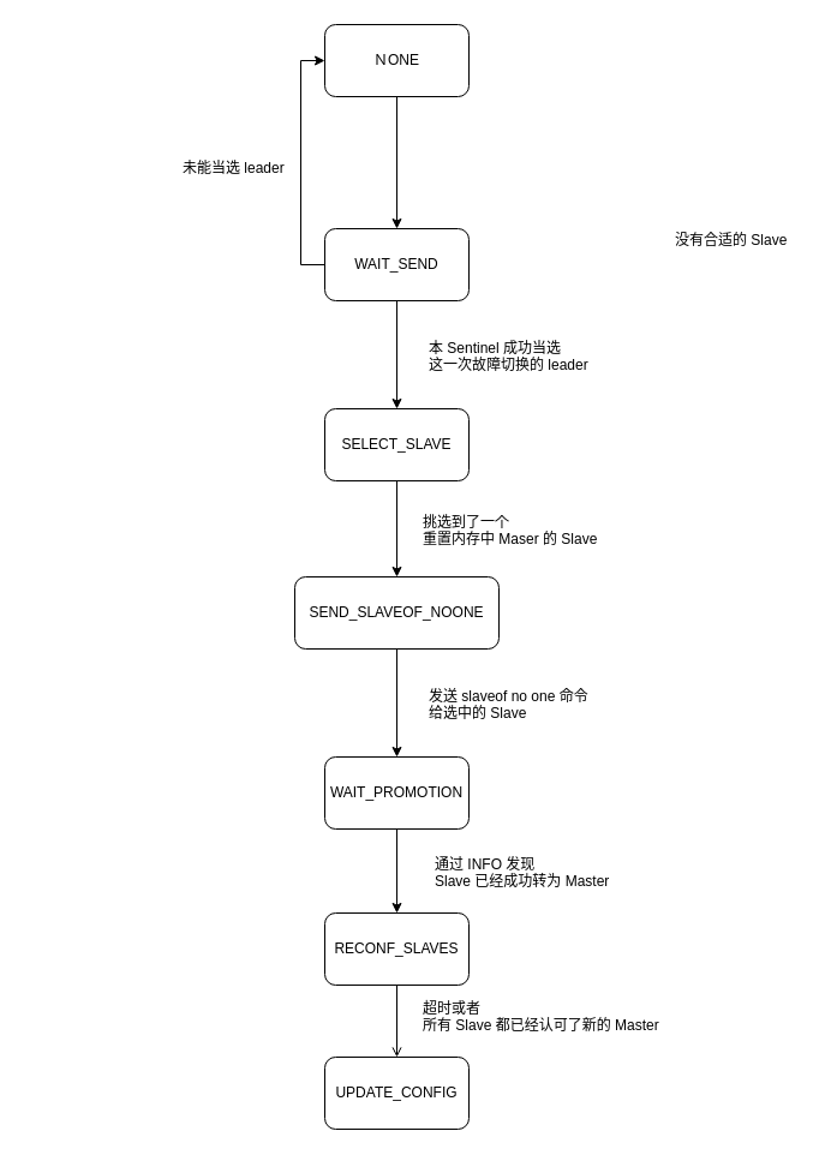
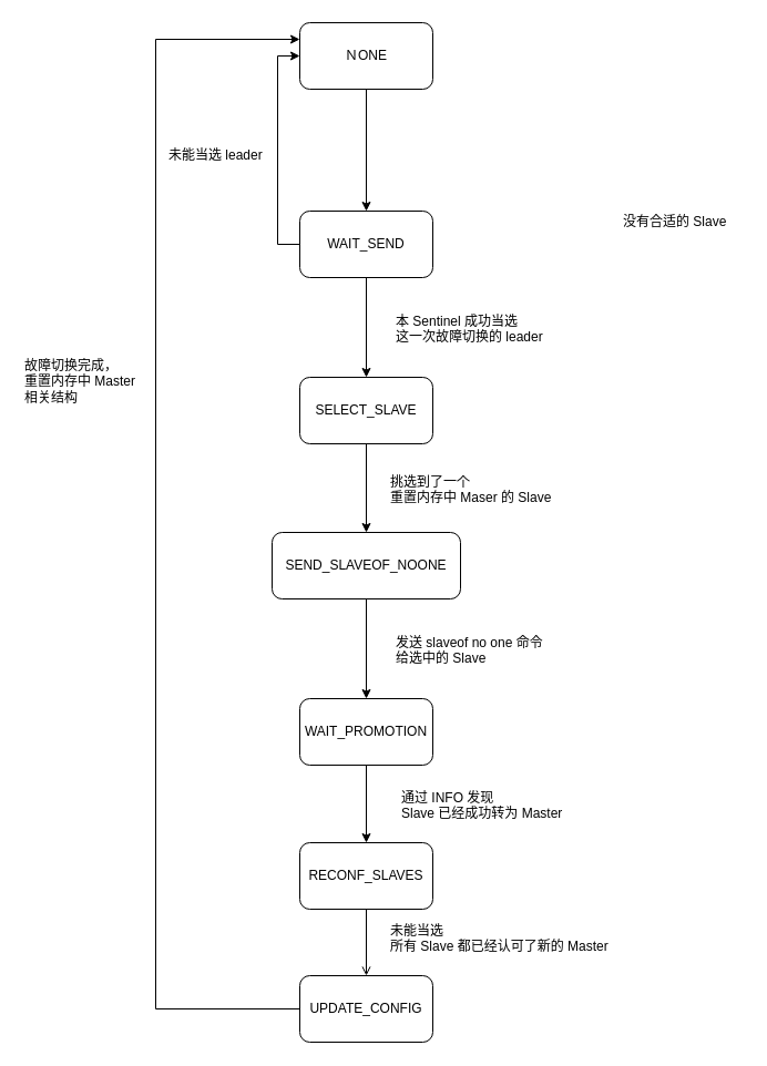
+ <mxCell id="24" value="故障切换完成，&lt;br&gt;重置内存中 Master&lt;br&gt;相关结构" style="text;html=1;resizable=0;points=[];autosize=1;align=left;verticalAlign=top;spacingTop=-4;" vertex="1" parent="1"><mxGeometry x="20" y="320" width="120" height="40" as="geometry" /></mxCell>
+ <mxCell id="21" style="edgeStyle=orthogonalEdgeStyle;rounded=0;orthogonalLoop=1;jettySize=auto;html=1;exitX=0;exitY=0.5;exitDx=0;exitDy=0;entryX=0;entryY=0.25;entryDx=0;entryDy=0;" edge="1" parent="1" source="22" target="14"><mxGeometry relative="1" as="geometry"><Array as="points"><mxPoint x="140" y="910" /><mxPoint x="140" y="35" /></Array></mxGeometry></mxCell>
- <mxCell id="23" value="超时或者&lt;br&gt;所有 Slave 都已经认可了新的 Master" style="text;html=1;resizable=0;points=[];autosize=1;align=left;verticalAlign=top;spacingTop=-4;" vertex="1" parent="1"><mxGeometry x="350" y="830" width="210" height="30" as="geometry" /></mxCell>
+ <mxCell id="23" value="未能当选&lt;br&gt;所有 Slave 都已经认可了新的 Master" style="text;html=1;resizable=0;points=[];autosize=1;align=left;verticalAlign=top;spacingTop=-4;" vertex="1" parent="1"><mxGeometry x="350" y="830" width="210" height="30" as="geometry" /></mxCell>
